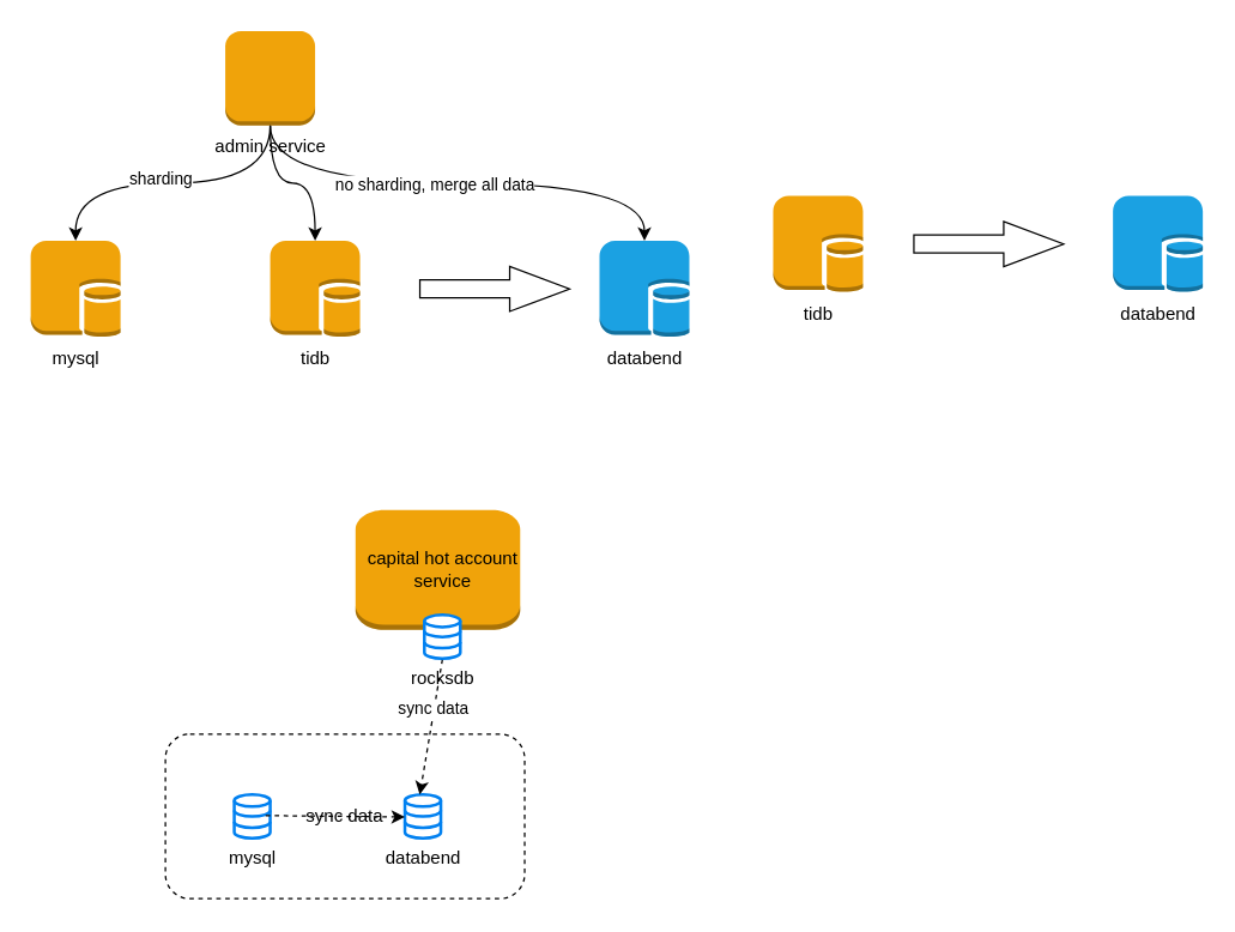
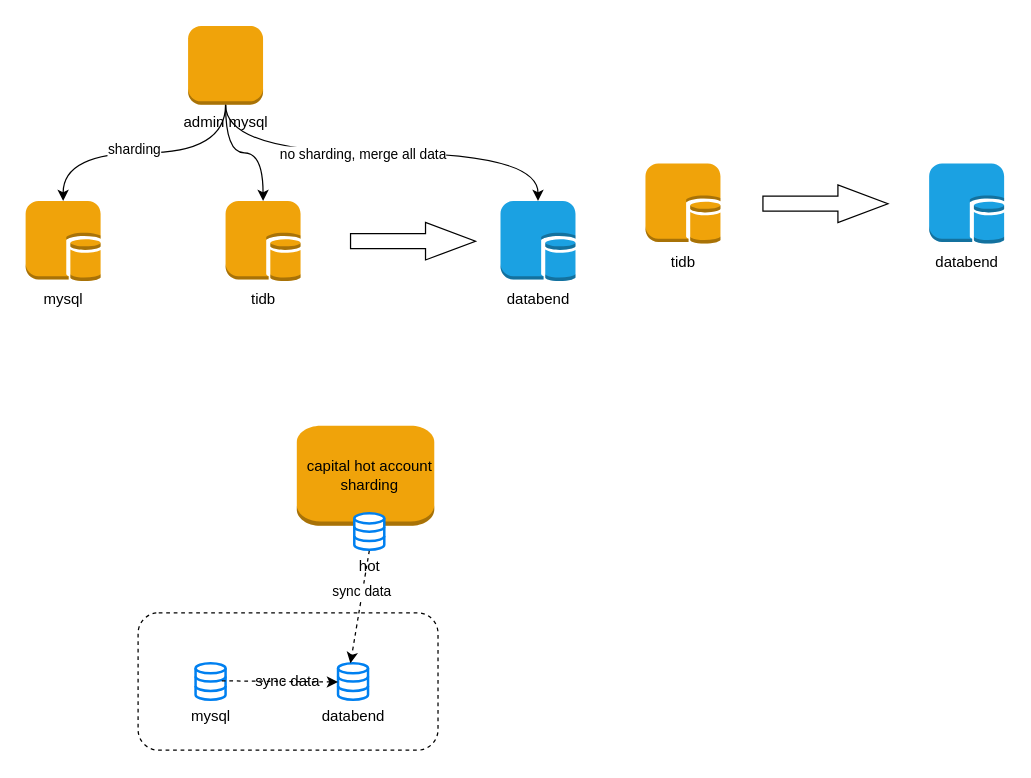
- <mxCell id="6" value="admin service" style="outlineConnect=0;dashed=0;verticalLabelPosition=bottom;verticalAlign=top;align=center;html=1;shape=mxgraph.aws3.instance;fillColor=#f0a30a;fontColor=#000000;strokeColor=#BD7000;" vertex="1" parent="1"><mxGeometry x="150" y="20" width="60" height="63" as="geometry" /></mxCell>
+ <mxCell id="6" value="admin mysql" style="outlineConnect=0;dashed=0;verticalLabelPosition=bottom;verticalAlign=top;align=center;html=1;shape=mxgraph.aws3.instance;fillColor=#f0a30a;fontColor=#000000;strokeColor=#BD7000;" vertex="1" parent="1"><mxGeometry x="150" y="20" width="60" height="63" as="geometry" /></mxCell>
- <mxCell id="21" value="capital hot account &lt;br&gt;service" style="text;html=1;align=center;verticalAlign=middle;resizable=0;points=[];autosize=1;strokeColor=none;fillColor=none;" vertex="1" parent="1"><mxGeometry x="235" y="360" width="120" height="40" as="geometry" /></mxCell>
+ <mxCell id="21" value="capital hot account &lt;br&gt;sharding" style="text;html=1;align=center;verticalAlign=middle;resizable=0;points=[];autosize=1;strokeColor=none;fillColor=none;" vertex="1" parent="1"><mxGeometry x="235" y="360" width="120" height="40" as="geometry" /></mxCell>
- <mxCell id="16" value="rocksdb" style="html=1;verticalLabelPosition=bottom;align=center;labelBackgroundColor=#ffffff;verticalAlign=top;strokeWidth=2;strokeColor=#0080F0;shadow=0;dashed=0;shape=mxgraph.ios7.icons.data;" vertex="1" parent="1"><mxGeometry x="283" y="410" width="24" height="29.1" as="geometry" /></mxCell>
+ <mxCell id="16" value="hot" style="html=1;verticalLabelPosition=bottom;align=center;labelBackgroundColor=#ffffff;verticalAlign=top;strokeWidth=2;strokeColor=#0080F0;shadow=0;dashed=0;shape=mxgraph.ios7.icons.data;" vertex="1" parent="1"><mxGeometry x="283" y="410" width="24" height="29.1" as="geometry" /></mxCell>
